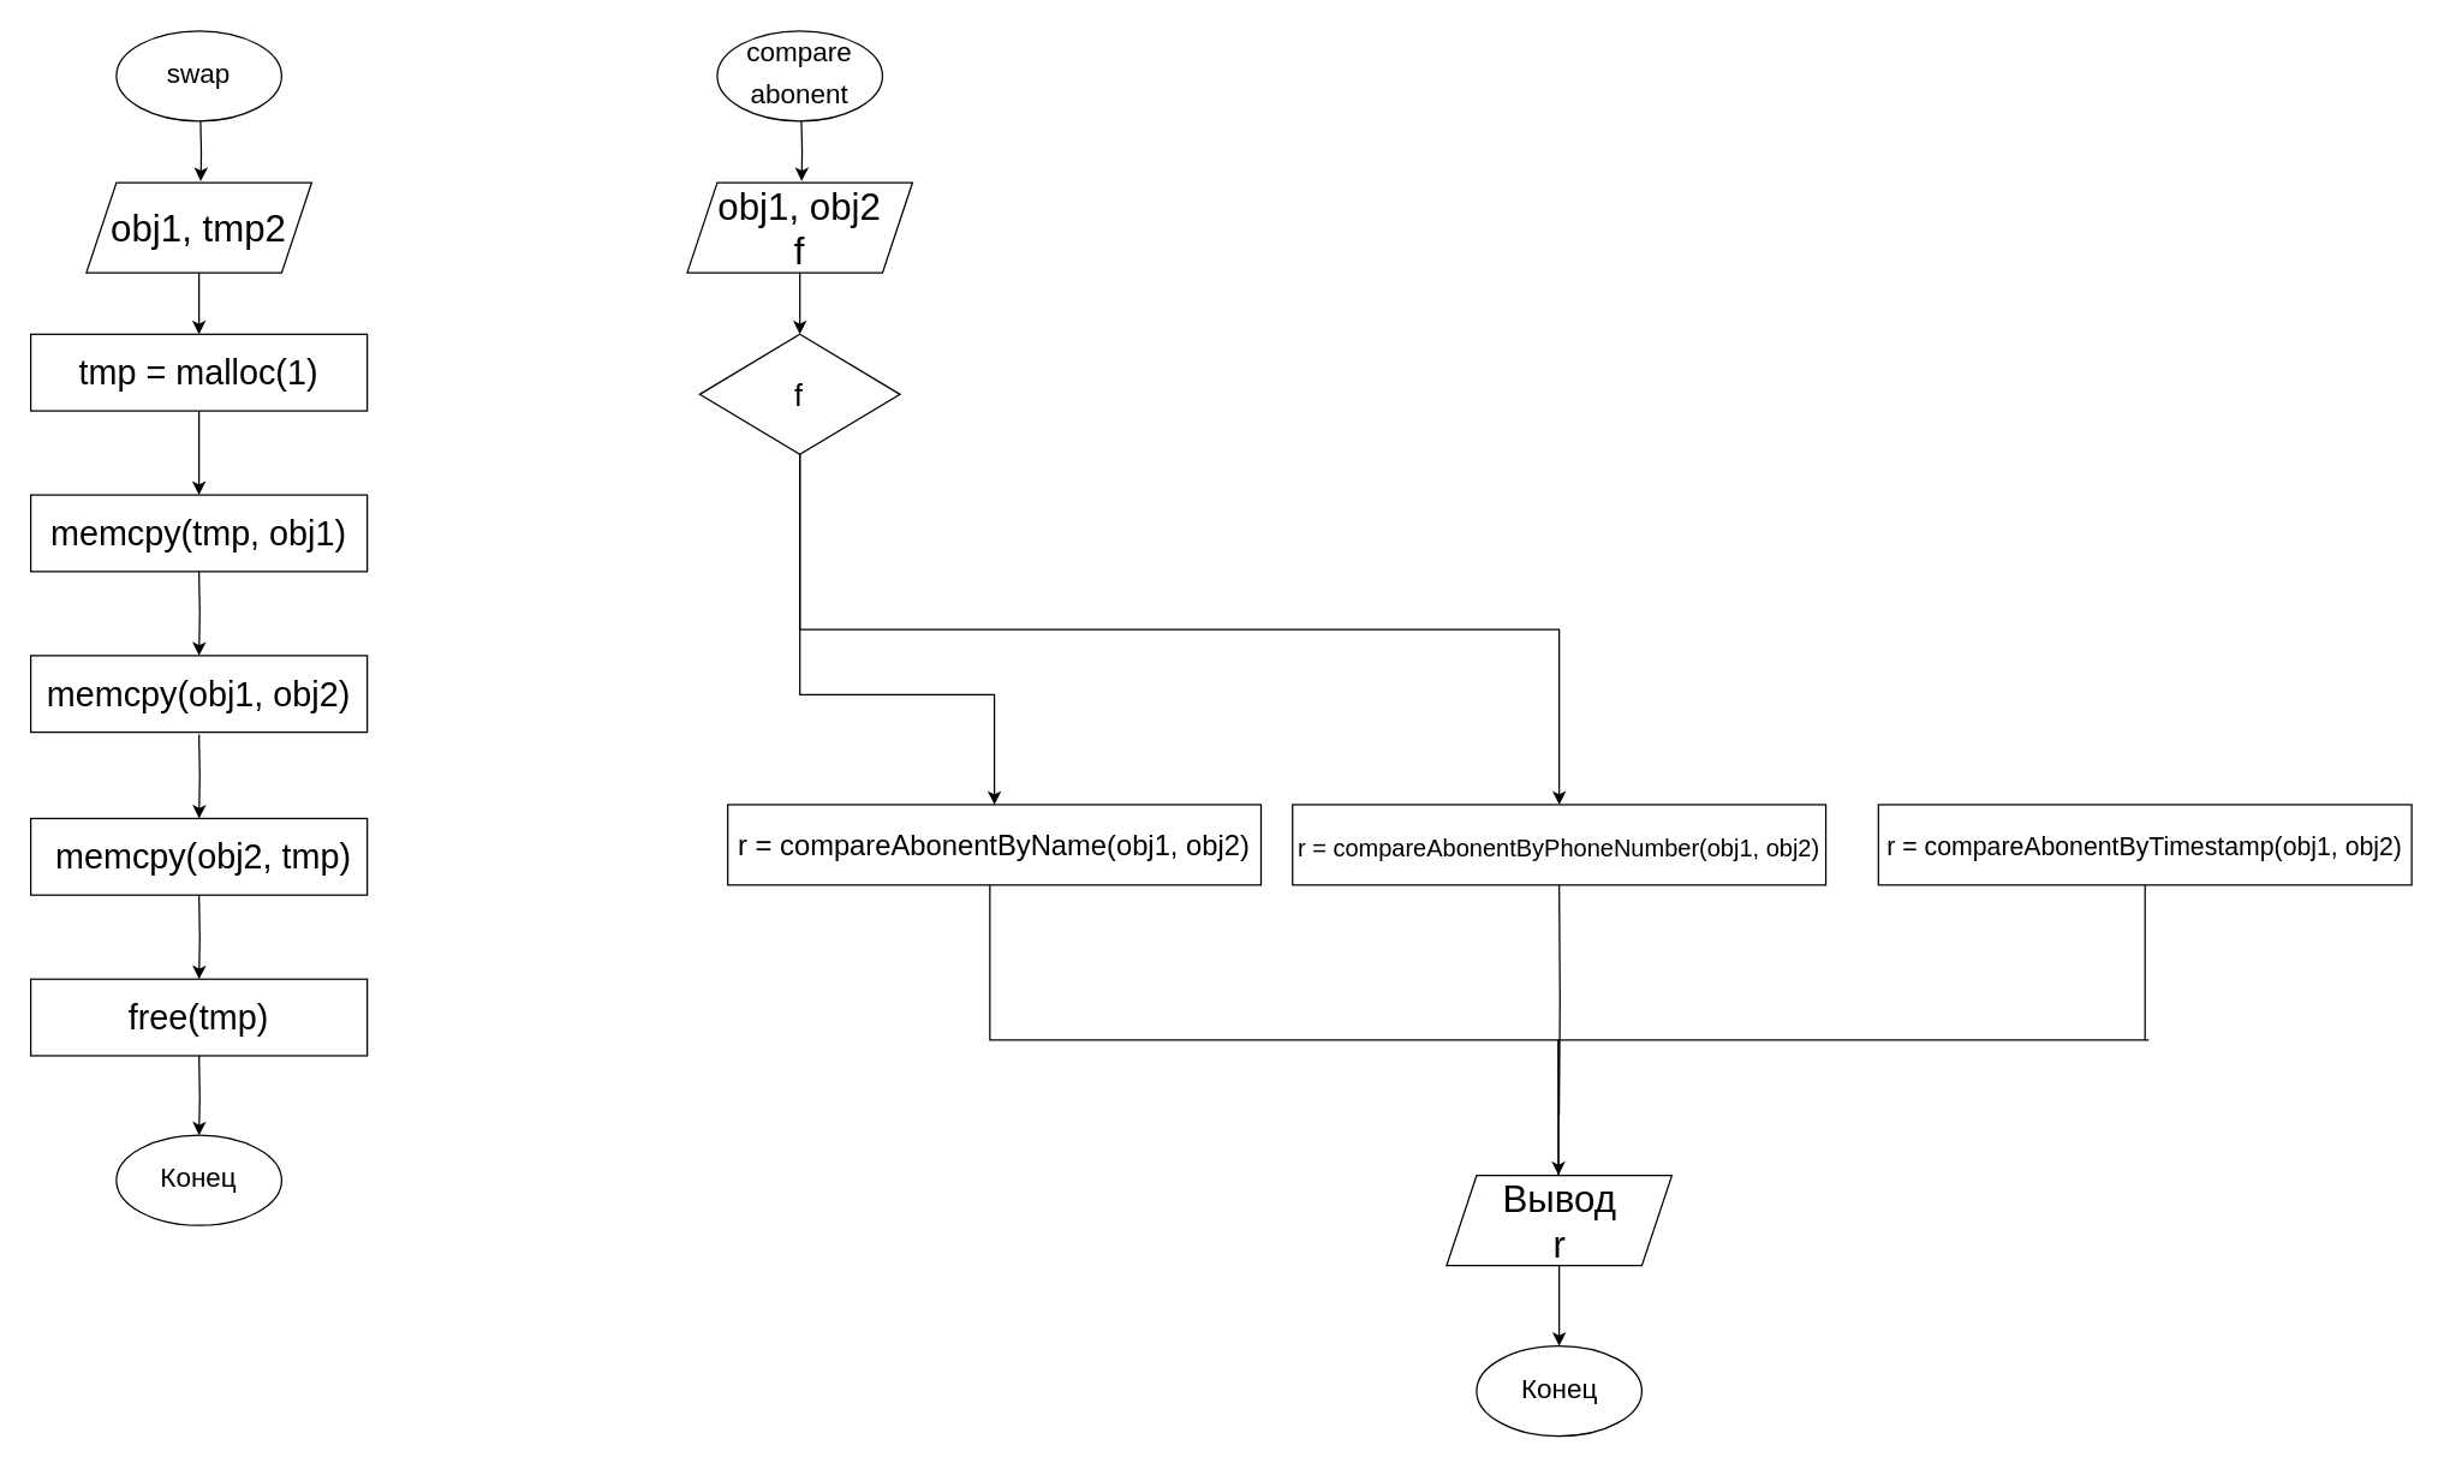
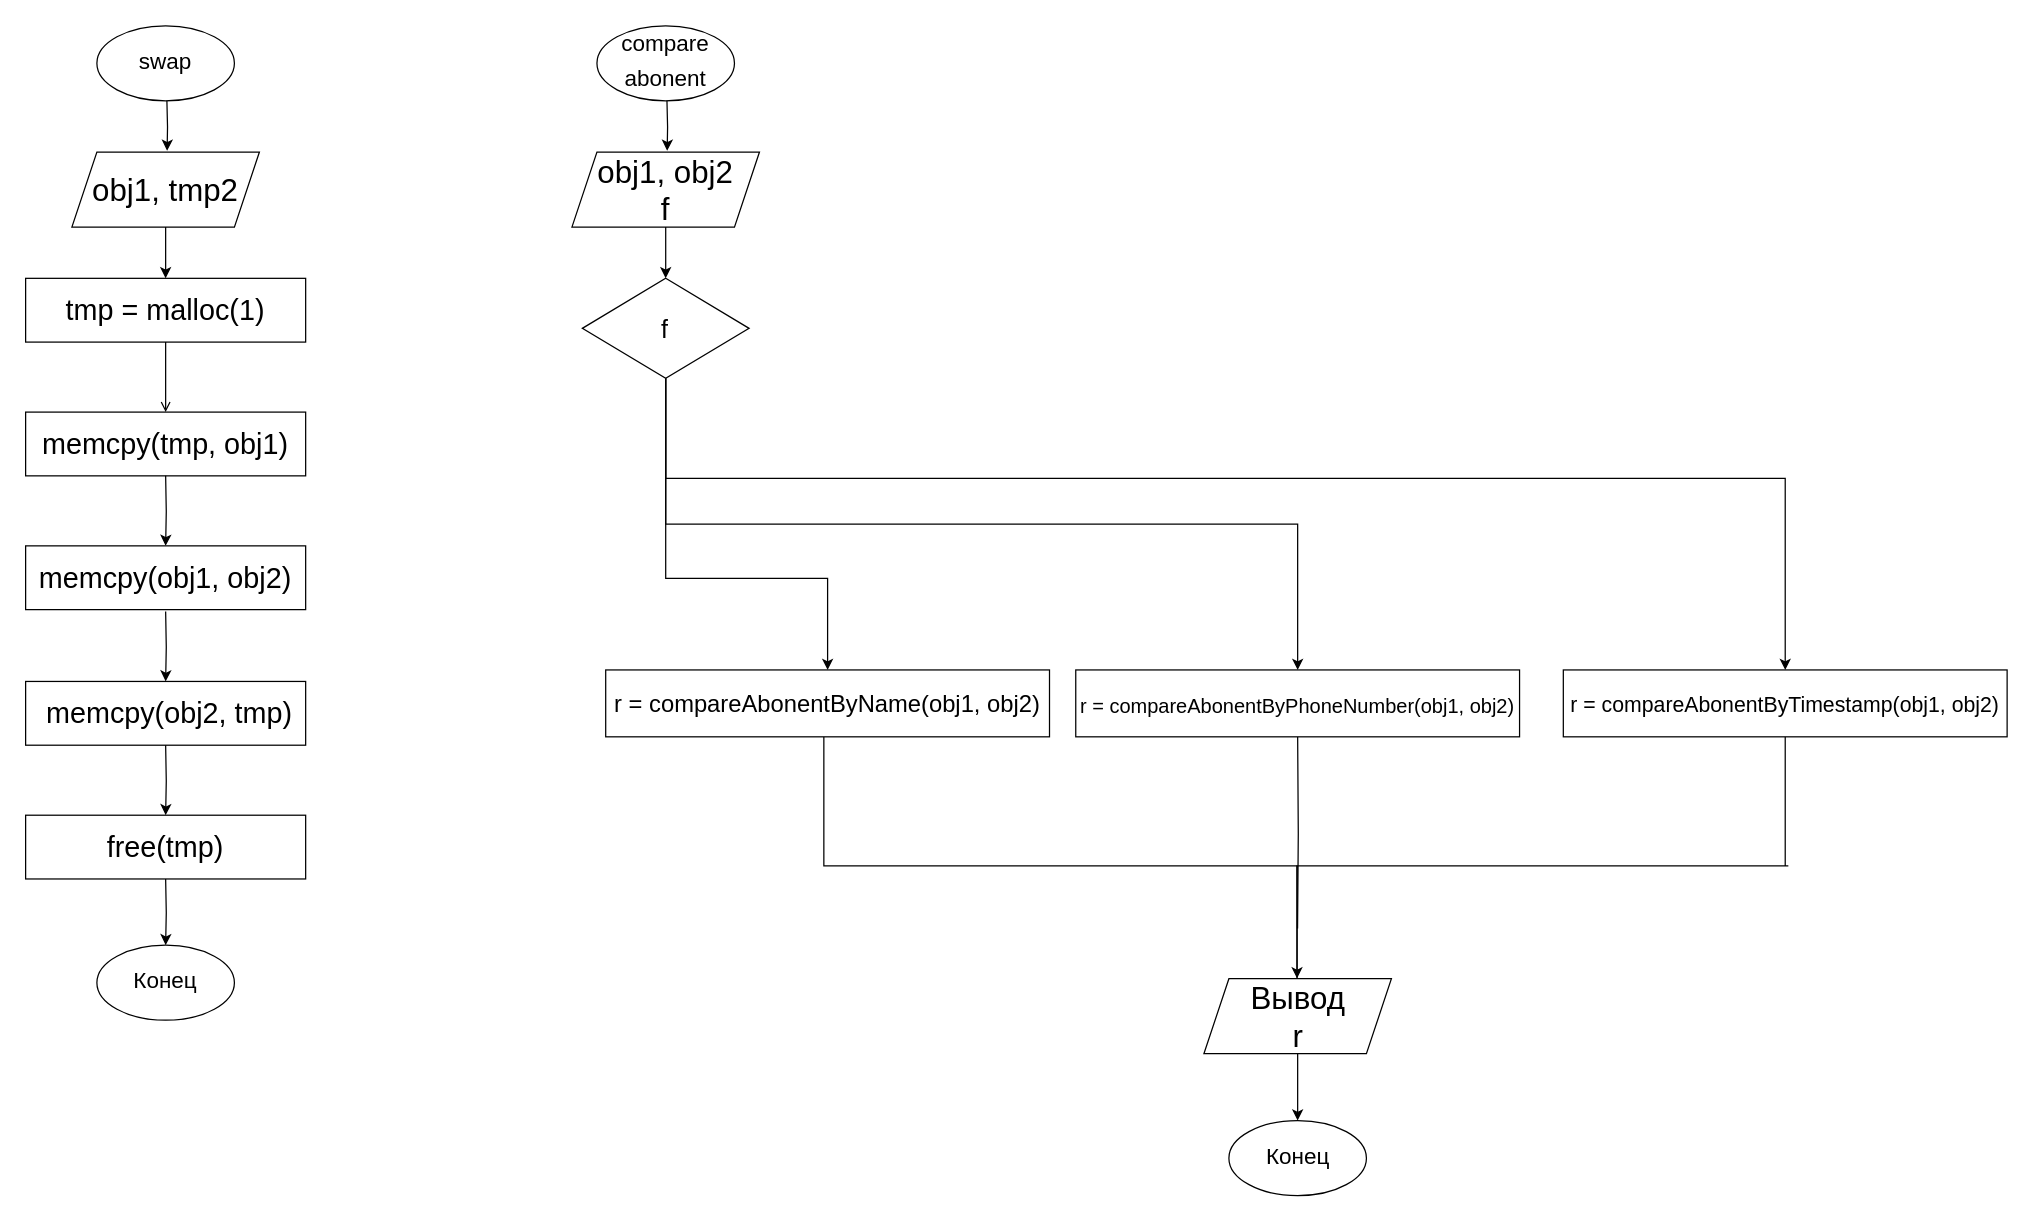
- <mxCell id="7" style="edgeStyle=orthogonalEdgeStyle;rounded=0;orthogonalLoop=1;jettySize=auto;html=1;exitX=0.5;exitY=1;exitDx=0;exitDy=0;entryX=0.5;entryY=0;entryDx=0;entryDy=0;" edge="1" parent="1" source="6" target="8"><mxGeometry relative="1" as="geometry"><mxPoint x="140" y="314" as="targetPoint" /><mxPoint x="140" y="273" as="sourcePoint" /></mxGeometry></mxCell>
+ <mxCell id="7" style="edgeStyle=orthogonalEdgeStyle;rounded=0;orthogonalLoop=1;jettySize=auto;html=1;exitX=0.5;exitY=1;exitDx=0;exitDy=0;entryX=0.5;entryY=0;entryDx=0;entryDy=0;endArrow=open;" edge="1" parent="1" source="6" target="8"><mxGeometry relative="1" as="geometry"><mxPoint x="140" y="314" as="targetPoint" /><mxPoint x="140" y="273" as="sourcePoint" /></mxGeometry></mxCell>
+ <mxCell id="21" style="edgeStyle=orthogonalEdgeStyle;rounded=0;orthogonalLoop=1;jettySize=auto;html=1;exitX=0.5;exitY=1;exitDx=0;exitDy=0;entryX=0.5;entryY=0;entryDx=0;entryDy=0;" edge="1" parent="1" source="24" target="30"><mxGeometry relative="1" as="geometry"><mxPoint x="1230" y="542" as="targetPoint" /><Array as="points"><mxPoint x="532" y="382" /><mxPoint x="1427" y="382" /></Array></mxGeometry></mxCell>
